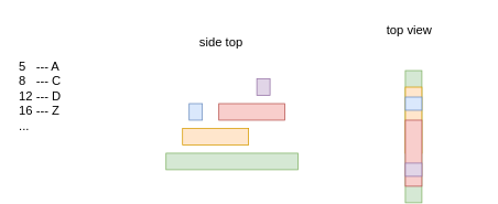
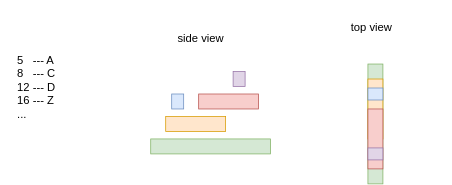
- <mxCell id="3" value="side top" style="text;html=1;strokeColor=none;fillColor=none;align=center;verticalAlign=middle;whiteSpace=wrap;rounded=0;fontSize=15;" vertex="1" parent="1"><mxGeometry x="230" y="35" width="74" height="30" as="geometry" /></mxCell>
+ <mxCell id="3" value="side view" style="text;html=1;strokeColor=none;fillColor=none;align=center;verticalAlign=middle;whiteSpace=wrap;rounded=0;fontSize=15;" vertex="1" parent="1"><mxGeometry x="230" y="35" width="74" height="30" as="geometry" /></mxCell>
